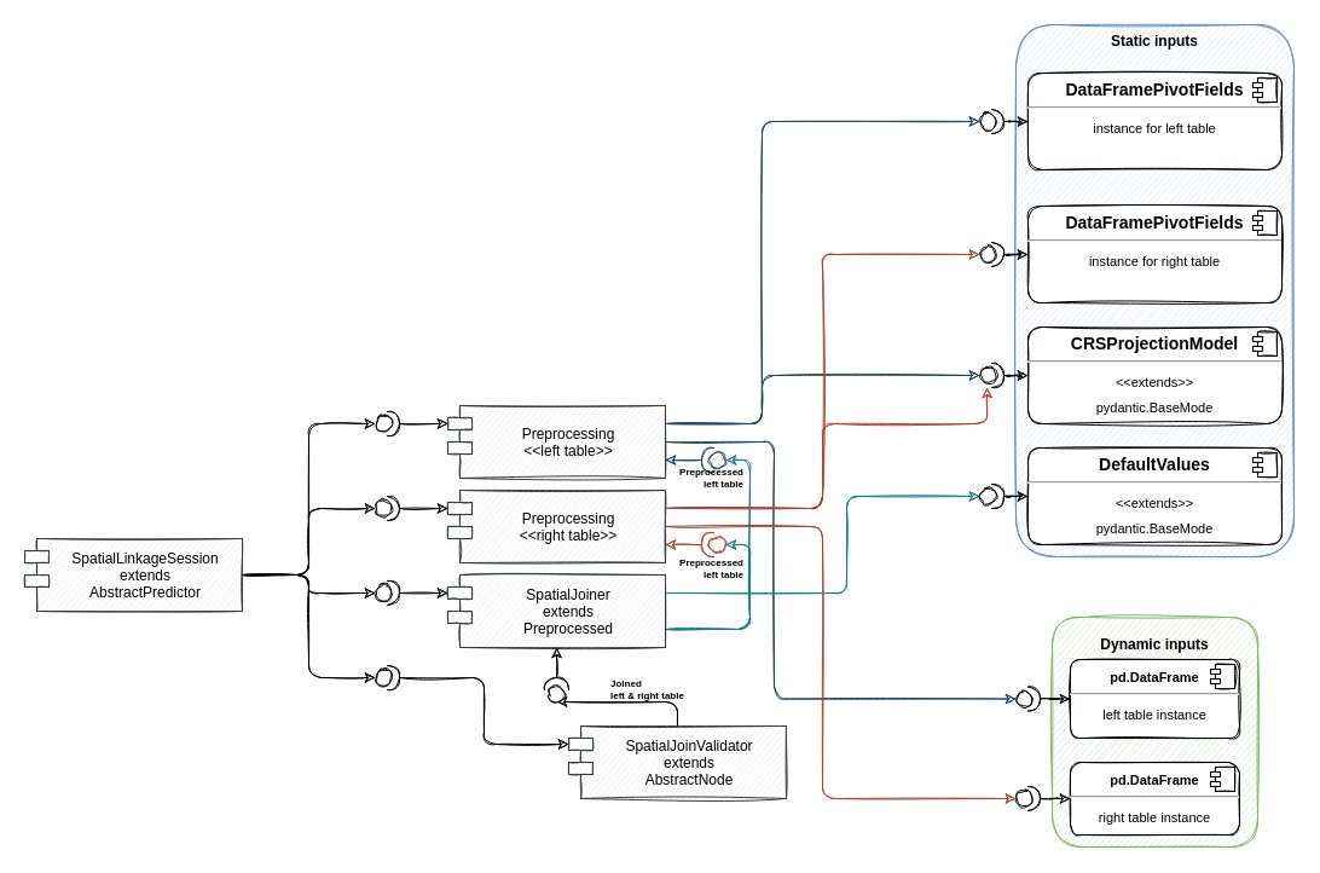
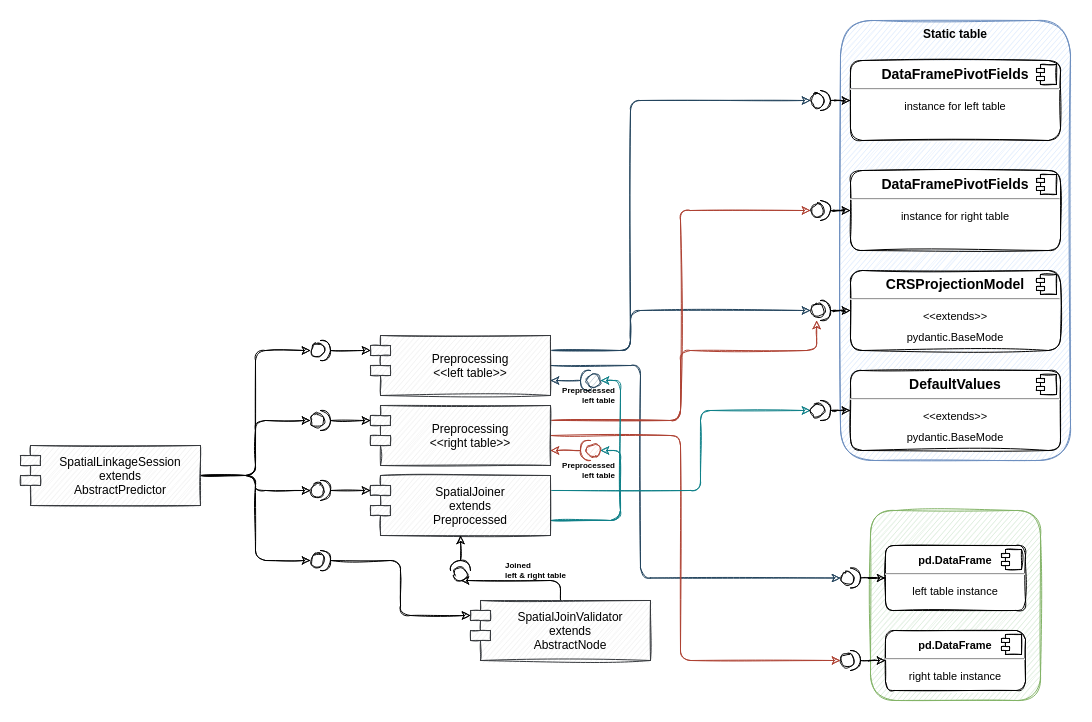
- <mxCell id="64" value="Static inputs" style="text;align=center;fontStyle=1;verticalAlign=middle;spacingLeft=3;spacingRight=3;strokeColor=none;rotatable=0;points=[[0,0.5],[1,0.5]];portConstraint=eastwest;labelBackgroundColor=none;fontFamily=Helvetica;fontSize=12;fontColor=#000000;sketch=1;rounded=1;" vertex="1" parent="1"><mxGeometry x="915" y="20" width="80" height="26" as="geometry" /></mxCell>
+ <mxCell id="64" value="Static table" style="text;align=center;fontStyle=1;verticalAlign=middle;spacingLeft=3;spacingRight=3;strokeColor=none;rotatable=0;points=[[0,0.5],[1,0.5]];portConstraint=eastwest;labelBackgroundColor=none;fontFamily=Helvetica;fontSize=12;fontColor=#000000;sketch=1;rounded=1;" vertex="1" parent="1"><mxGeometry x="915" y="20" width="80" height="26" as="geometry" /></mxCell>
- <mxCell id="65" value="Dynamic inputs" style="text;align=center;fontStyle=1;verticalAlign=middle;spacingLeft=3;spacingRight=3;strokeColor=none;rotatable=0;points=[[0,0.5],[1,0.5]];portConstraint=eastwest;labelBackgroundColor=none;fontFamily=Helvetica;fontSize=12;fontColor=#000000;sketch=1;rounded=1;" vertex="1" parent="1"><mxGeometry x="915" y="519" width="80" height="26" as="geometry" /></mxCell>
